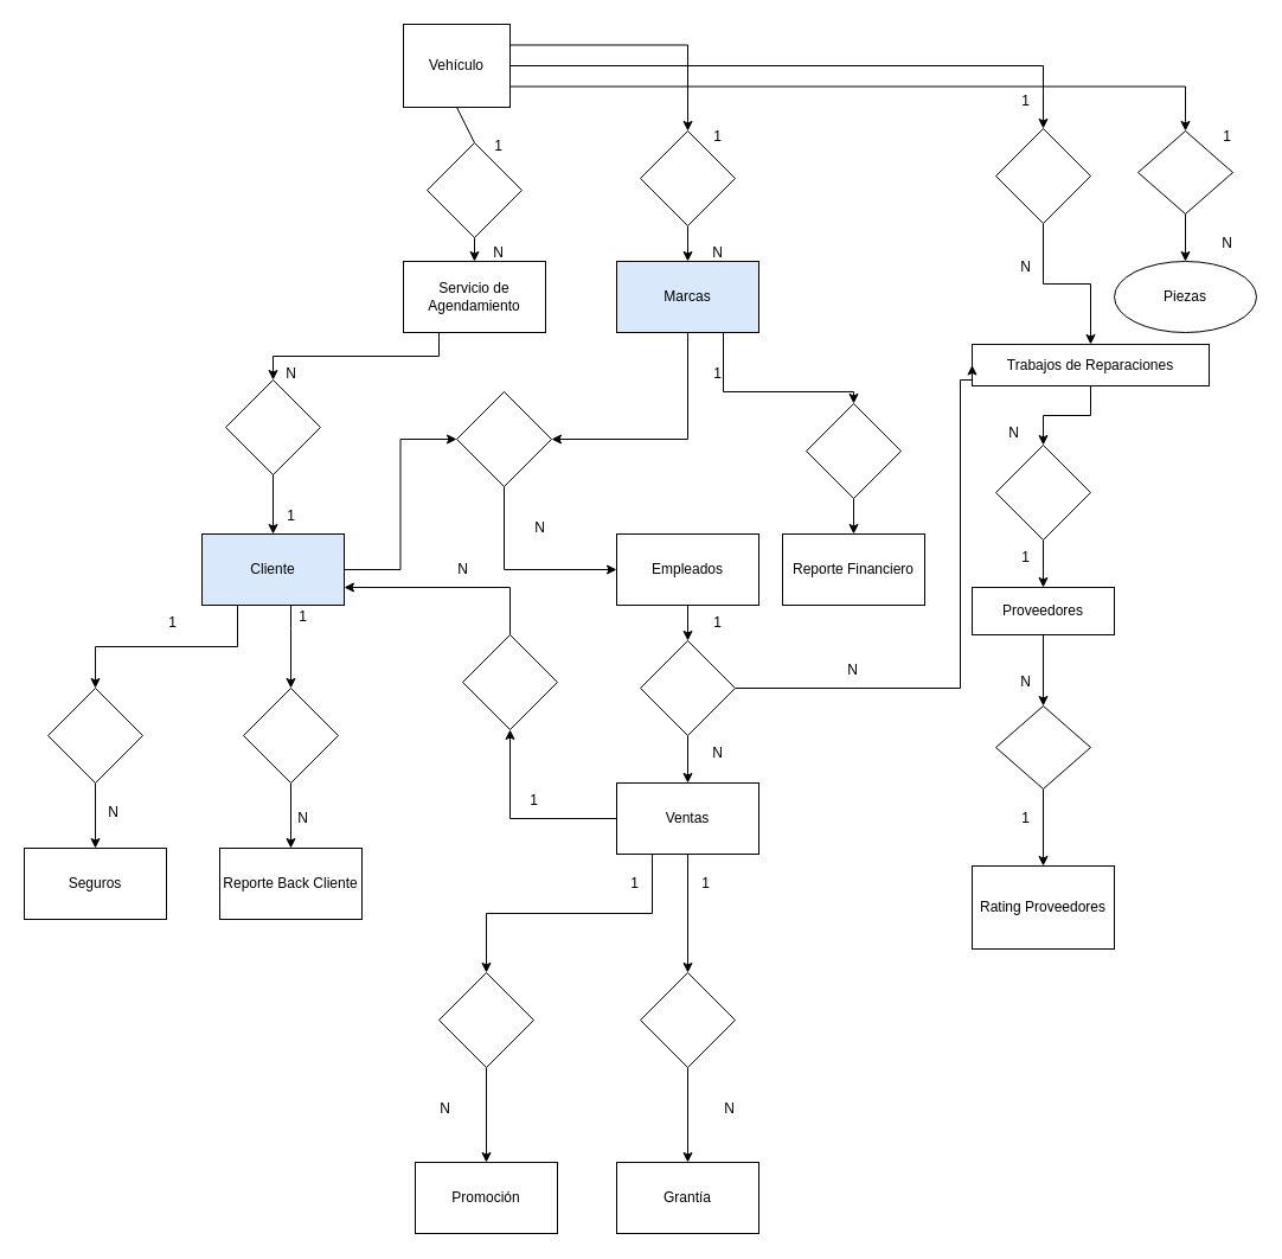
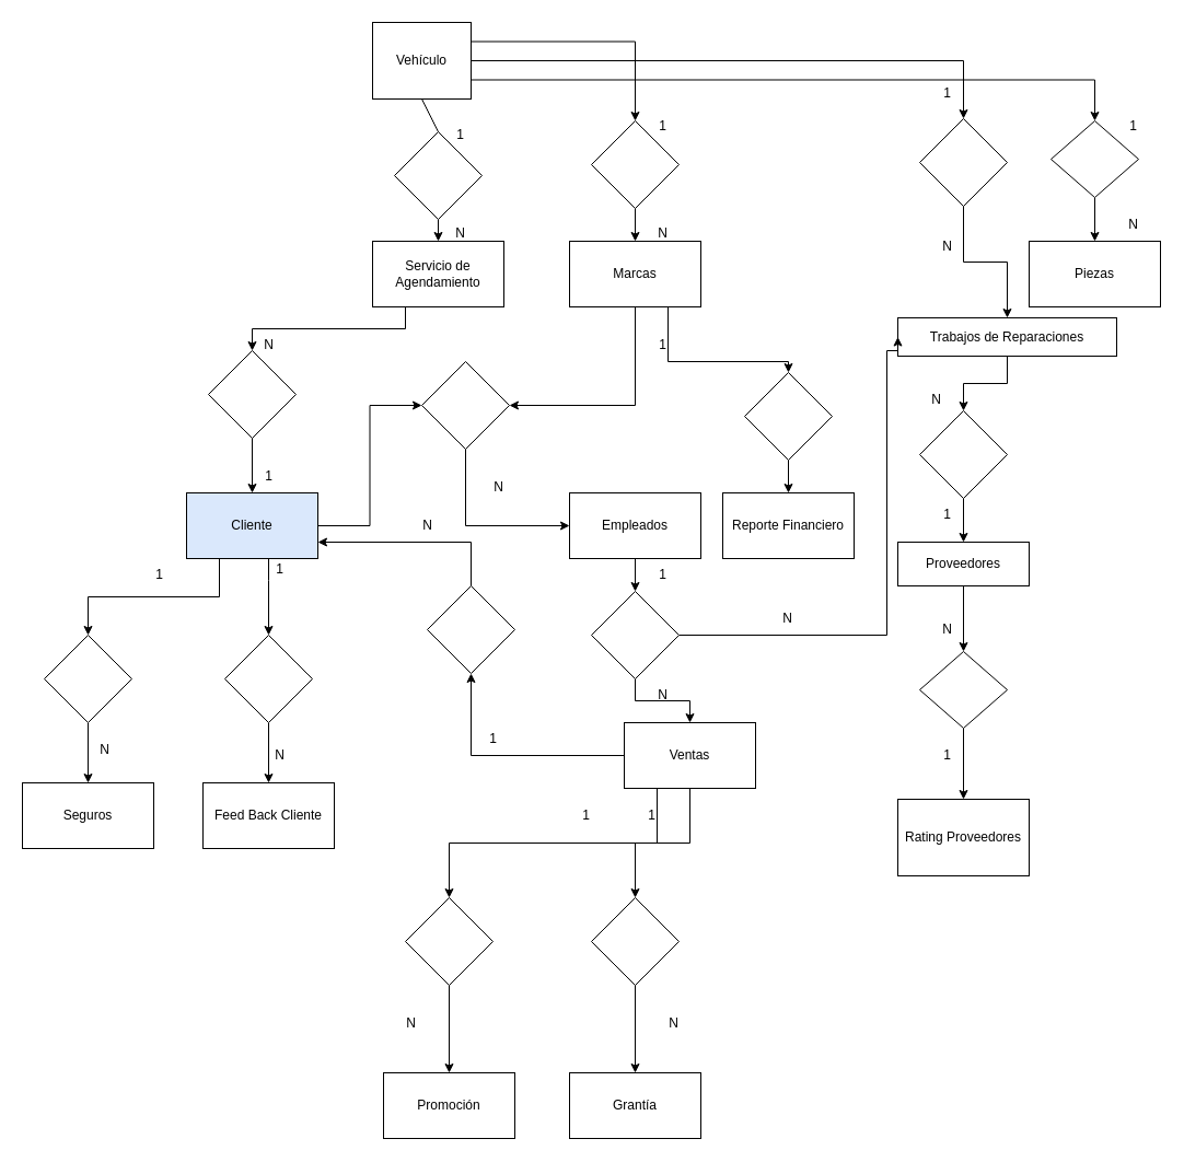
- <mxCell id="10" value="Marcas" style="rounded=0;whiteSpace=wrap;html=1;fillColor=#dae8fc;" vertex="1" parent="1"><mxGeometry x="520" y="220" width="120" height="60" as="geometry" /></mxCell>
+ <mxCell id="10" value="Marcas" style="rounded=0;whiteSpace=wrap;html=1;" vertex="1" parent="1"><mxGeometry x="520" y="220" width="120" height="60" as="geometry" /></mxCell>
- <mxCell id="28" value="Piezas" style="ellipse;whiteSpace=wrap;html=1;" vertex="1" parent="1"><mxGeometry x="940" y="220" width="120" height="60" as="geometry" /></mxCell>
+ <mxCell id="28" value="Piezas" style="rounded=0;whiteSpace=wrap;html=1;" vertex="1" parent="1"><mxGeometry x="940" y="220" width="120" height="60" as="geometry" /></mxCell>
- <mxCell id="51" value="Ventas" style="rounded=0;whiteSpace=wrap;html=1;" vertex="1" parent="1"><mxGeometry x="520" y="660" width="120" height="60" as="geometry" /></mxCell>
+ <mxCell id="51" value="Ventas" style="rounded=0;whiteSpace=wrap;html=1;" vertex="1" parent="1"><mxGeometry x="570" y="660" width="120" height="60" as="geometry" /></mxCell>
- <mxCell id="83" value="Reporte Back Cliente" style="rounded=0;whiteSpace=wrap;html=1;" vertex="1" parent="1"><mxGeometry x="185" y="715" width="120" height="60" as="geometry" /></mxCell>
+ <mxCell id="83" value="Feed Back Cliente" style="rounded=0;whiteSpace=wrap;html=1;" vertex="1" parent="1"><mxGeometry x="185" y="715" width="120" height="60" as="geometry" /></mxCell>
